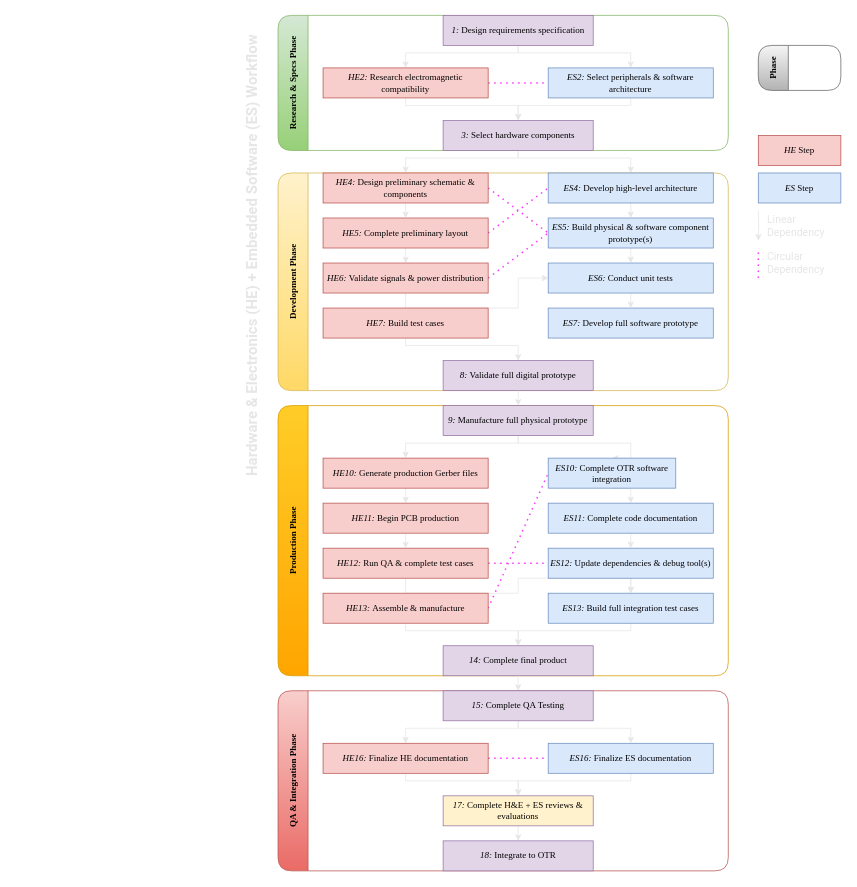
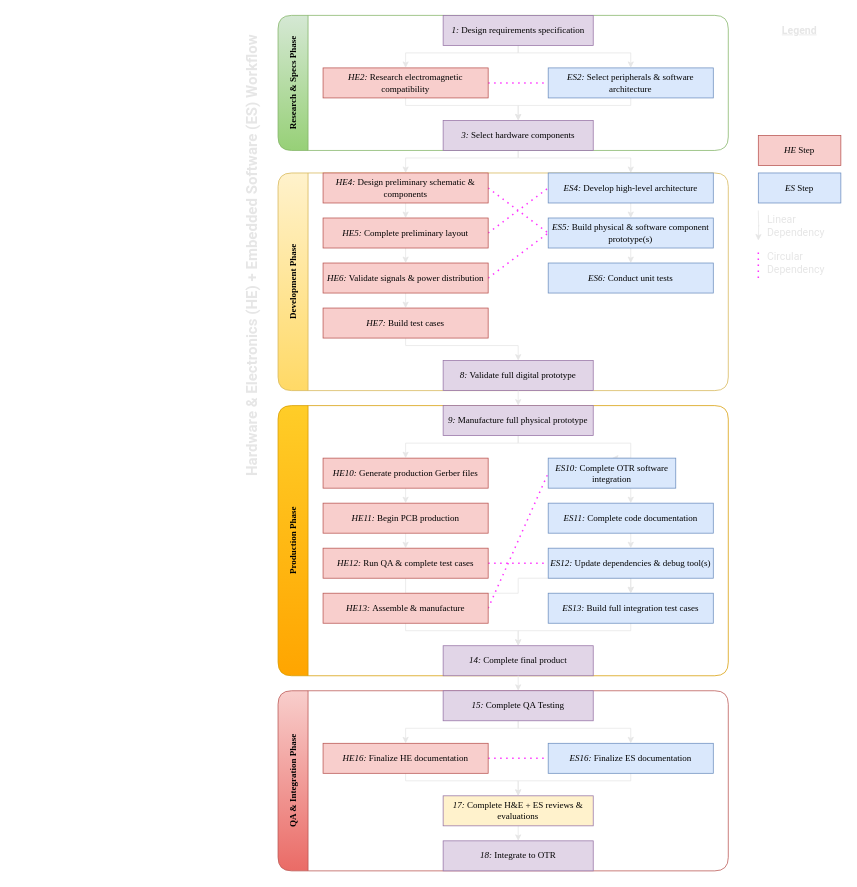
+ <mxCell id="75" value="&lt;b&gt;Legend&lt;/b&gt;" style="text;strokeColor=none;align=center;fillColor=none;html=1;verticalAlign=middle;whiteSpace=wrap;rounded=0;fontFamily=Roboto;fontSource=https%3A%2F%2Ffonts.googleapis.com%2Fcss%3Ffamily%3DRoboto;fontSize=14;fontStyle=4;fontColor=#E6E6E6;" parent="1" vertex="1"><mxGeometry x="1010" y="20" width="110" height="40" as="geometry" /></mxCell>
- <mxCell id="80" value="&lt;div&gt;Phase&lt;/div&gt;" style="swimlane;horizontal=0;whiteSpace=wrap;html=1;fontFamily=JetBrains Mono;fontSource=https%3A%2F%2Ffonts.googleapis.com%2Fcss%3Ffamily%3DJetBrains%2BMono;startSize=40;rounded=1;swimlaneLine=1;glass=0;shadow=0;swimlaneFillColor=none;fillColor=#f5f5f5;gradientColor=#b3b3b3;strokeColor=#666666;" parent="1" vertex="1"><mxGeometry x="1010" y="60" width="110" height="60" as="geometry" /></mxCell>
- <mxCell id="39" style="edgeStyle=orthogonalEdgeStyle;rounded=0;orthogonalLoop=1;jettySize=auto;html=1;exitX=0.5;exitY=1;exitDx=0;exitDy=0;entryX=0.5;entryY=0;entryDx=0;entryDy=0;fontFamily=JetBrains Mono;fontSource=https%3A%2F%2Ffonts.googleapis.com%2Fcss%3Ffamily%3DJetBrains%2BMono;strokeColor=#E6E6E6;" parent="38" source="51" target="49" edge="1"><mxGeometry relative="1" as="geometry" /></mxCell>
- <mxCell id="40" style="edgeStyle=orthogonalEdgeStyle;rounded=0;orthogonalLoop=1;jettySize=auto;html=1;exitX=0.5;exitY=1;exitDx=0;exitDy=0;fontFamily=JetBrains Mono;fontSource=https%3A%2F%2Ffonts.googleapis.com%2Fcss%3Ffamily%3DJetBrains%2BMono;strokeColor=#E6E6E6;" parent="38" source="50" target="51" edge="1"><mxGeometry relative="1" as="geometry" /></mxCell>
+ <mxCell id="40" style="edgeStyle=orthogonalEdgeStyle;rounded=0;orthogonalLoop=1;jettySize=auto;html=1;exitX=0.5;exitY=1;exitDx=0;exitDy=0;entryX=0.5;entryY=0;entryDx=0;entryDy=0;fontFamily=JetBrains Mono;fontSource=https%3A%2F%2Ffonts.googleapis.com%2Fcss%3Ffamily%3DJetBrains%2BMono;strokeColor=#E6E6E6;" parent="38" source="50" target="52" edge="1"><mxGeometry relative="1" as="geometry" /></mxCell>
- <mxCell id="49" value="&lt;font&gt;&lt;i&gt;ES7: &lt;/i&gt;Develop full software prototype&lt;br&gt;&lt;/font&gt;" style="rounded=0;whiteSpace=wrap;html=1;fillColor=#dae8fc;strokeColor=#6c8ebf;fontFamily=JetBrains Mono;fontSource=https%3A%2F%2Ffonts.googleapis.com%2Fcss%3Ffamily%3DJetBrains%2BMono;" parent="38" vertex="1"><mxGeometry x="360" y="180" width="220" height="40" as="geometry" /></mxCell>
